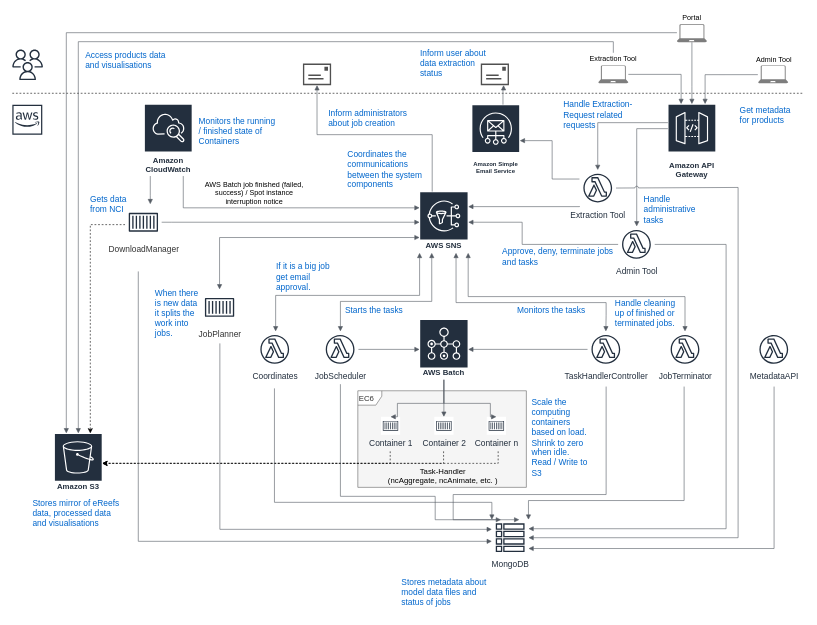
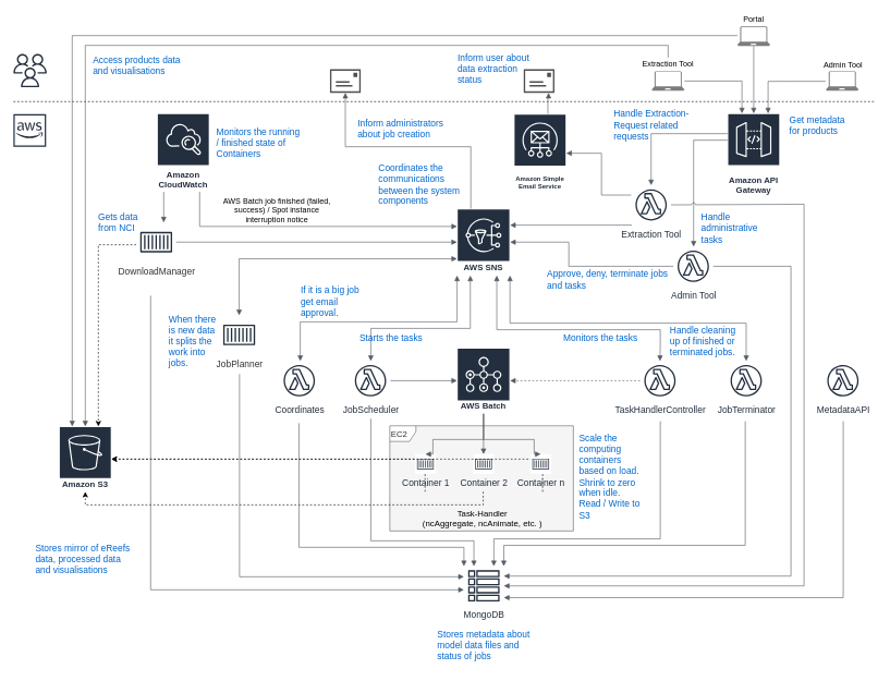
- <mxCell id="63" value="Get metadata for products" style="text;html=1;strokeColor=none;fillColor=none;align=left;verticalAlign=middle;whiteSpace=wrap;rounded=0;fontSize=14;fontColor=#0066CC;" parent="1" vertex="1"><mxGeometry x="1231" y="158" width="91" height="66" as="geometry" /></mxCell>
+ <mxCell id="63" value="Get metadata for products" style="text;html=1;strokeColor=none;fillColor=none;align=left;verticalAlign=middle;whiteSpace=wrap;rounded=0;fontSize=14;fontColor=#0066CC;" parent="1" vertex="1"><mxGeometry x="1206" y="158" width="91" height="66" as="geometry" /></mxCell>
- <mxCell id="56" value="Starts the tasks&lt;br&gt;" style="text;html=1;strokeColor=none;fillColor=none;align=left;verticalAlign=middle;whiteSpace=wrap;rounded=0;fontSize=14;fontColor=#0066CC;" parent="1" vertex="1"><mxGeometry x="573" y="503" width="108" height="28" as="geometry" /></mxCell>
+ <mxCell id="56" value="Starts the tasks&lt;br&gt;" style="text;html=1;strokeColor=none;fillColor=none;align=left;verticalAlign=middle;whiteSpace=wrap;rounded=0;fontSize=14;fontColor=#0066CC;" parent="1" vertex="1"><mxGeometry x="548" y="503" width="108" height="28" as="geometry" /></mxCell>
- <mxCell id="33" value="" style="edgeStyle=orthogonalEdgeStyle;html=1;endArrow=block;elbow=vertical;startArrow=none;endFill=1;strokeColor=#545B64;rounded=0;entryX=1;entryY=0.5;entryDx=0;entryDy=0;startFill=0;exitX=0;exitY=0.5;exitDx=0;exitDy=0;" parent="1" source="23" target="31" edge="1"><mxGeometry width="100" relative="1" as="geometry"><mxPoint x="709.517" y="565.31" as="sourcePoint" /><mxPoint x="648.138" y="565.31" as="targetPoint" /><Array as="points" /></mxGeometry></mxCell>
+ <mxCell id="33" value="" style="edgeStyle=orthogonalEdgeStyle;html=1;endArrow=block;elbow=vertical;startArrow=none;endFill=1;strokeColor=#545B64;rounded=0;entryX=1;entryY=0.5;entryDx=0;entryDy=0;startFill=0;exitX=0;exitY=0.5;exitDx=0;exitDy=0;dashed=1;" parent="1" source="23" target="31" edge="1"><mxGeometry width="100" relative="1" as="geometry"><mxPoint x="709.517" y="565.31" as="sourcePoint" /><mxPoint x="648.138" y="565.31" as="targetPoint" /><Array as="points" /></mxGeometry></mxCell>
- <mxCell id="2" value="&lt;span style=&quot;font-size: 13px;&quot;&gt;EC6&lt;/span&gt;" style="shape=umlFrame;whiteSpace=wrap;html=1;fontSize=13;fillColor=#FFFFFF;strokeColor=#666666;fontColor=#333333;swimlaneFillColor=#F5F5F5;width=40;height=24;align=left;gradientColor=none;" parent="1" vertex="1"><mxGeometry x="596" y="651" width="281" height="161" as="geometry" /></mxCell>
+ <mxCell id="2" value="&lt;span style=&quot;font-size: 13px;&quot;&gt;EC2&lt;/span&gt;" style="shape=umlFrame;whiteSpace=wrap;html=1;fontSize=13;fillColor=#FFFFFF;strokeColor=#666666;fontColor=#333333;swimlaneFillColor=#F5F5F5;width=40;height=24;align=left;gradientColor=none;" parent="1" vertex="1"><mxGeometry x="596" y="651" width="281" height="161" as="geometry" /></mxCell>
- <mxCell id="48" value="Amazon S3" style="outlineConnect=0;fontColor=#232F3E;gradientColor=none;strokeColor=#ffffff;fillColor=#232F3E;dashed=0;verticalLabelPosition=middle;verticalAlign=bottom;align=center;html=1;whiteSpace=wrap;fontSize=13;fontStyle=1;spacing=3;shape=mxgraph.aws4.productIcon;prIcon=mxgraph.aws4.s3;" parent="1" vertex="1"><mxGeometry x="90" y="722" width="80" height="100" as="geometry" /></mxCell>
+ <mxCell id="48" value="Amazon S3" style="outlineConnect=0;fontColor=#232F3E;gradientColor=none;strokeColor=#ffffff;fillColor=#232F3E;dashed=0;verticalLabelPosition=middle;verticalAlign=bottom;align=center;html=1;whiteSpace=wrap;fontSize=13;fontStyle=1;spacing=3;shape=mxgraph.aws4.productIcon;prIcon=mxgraph.aws4.s3;" parent="1" vertex="1"><mxGeometry x="90" y="652" width="80" height="100" as="geometry" /></mxCell>
- <mxCell id="25" value="&lt;div style=&quot;font-size: 14px&quot;&gt;&lt;span style=&quot;font-size: 14px&quot;&gt;MongoDB&lt;/span&gt;&lt;/div&gt;" style="points=[[0,0],[0.25,0],[0.5,0],[0.75,0],[1,0],[1,0.25],[1,0.5],[1,0.75],[1,1],[0.75,1],[0.5,1],[0.25,1],[0,1],[0,0.75],[0,0.5],[0,0.25]];outlineConnect=0;fontColor=#232F3E;gradientColor=none;strokeColor=#232F3E;fillColor=#ffffff;dashed=0;verticalLabelPosition=bottom;verticalAlign=top;align=center;html=1;fontSize=14;fontStyle=0;aspect=fixed;shape=mxgraph.aws4.resourceIcon;resIcon=mxgraph.aws4.table;" parent="1" vertex="1"><mxGeometry x="819.5" y="866" width="61" height="60" as="geometry" /></mxCell>
+ <mxCell id="25" value="&lt;div style=&quot;font-size: 14px&quot;&gt;&lt;span style=&quot;font-size: 14px&quot;&gt;MongoDB&lt;/span&gt;&lt;/div&gt;" style="points=[[0,0],[0.25,0],[0.5,0],[0.75,0],[1,0],[1,0.25],[1,0.5],[1,0.75],[1,1],[0.75,1],[0.5,1],[0.25,1],[0,1],[0,0.75],[0,0.5],[0,0.25]];outlineConnect=0;fontColor=#232F3E;gradientColor=none;strokeColor=#232F3E;fillColor=#ffffff;dashed=0;verticalLabelPosition=bottom;verticalAlign=top;align=center;html=1;fontSize=14;fontStyle=0;aspect=fixed;shape=mxgraph.aws4.resourceIcon;resIcon=mxgraph.aws4.table;" parent="1" vertex="1"><mxGeometry x="709.5" y="866" width="61" height="60" as="geometry" /></mxCell>
